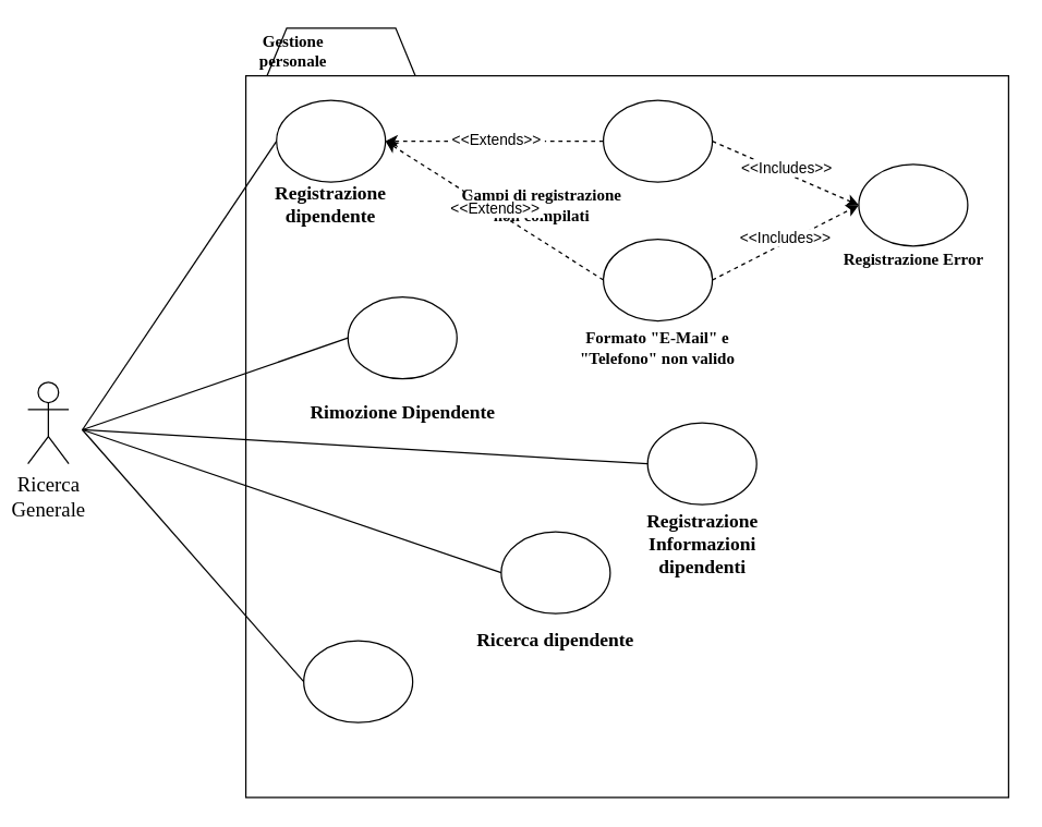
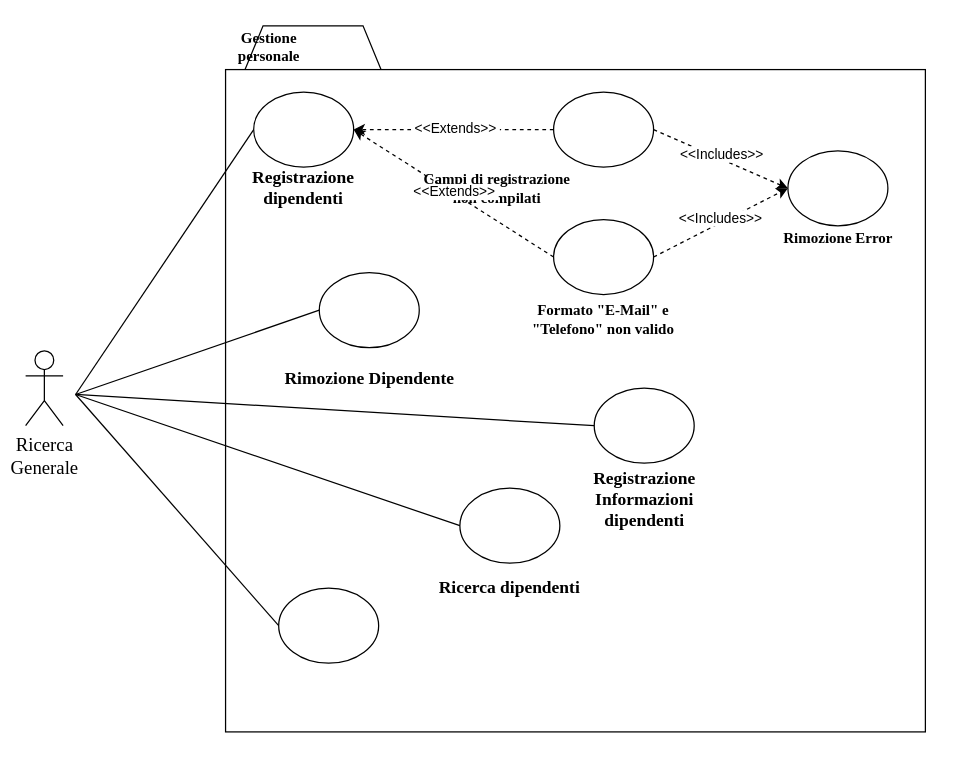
- <mxCell id="12" value="&lt;font face=&quot;Times New Roman&quot;&gt;&lt;span style=&quot;font-size: 14px&quot;&gt;&lt;b&gt;Registrazione&lt;br&gt;dipendente&lt;br&gt;&lt;/b&gt;&lt;/span&gt;&lt;/font&gt;" style="text;html=1;strokeColor=none;fillColor=none;align=center;verticalAlign=middle;whiteSpace=wrap;rounded=0;" parent="1" vertex="1"><mxGeometry x="170" y="140" width="145" height="20" as="geometry" /></mxCell>
+ <mxCell id="12" value="&lt;font face=&quot;Times New Roman&quot;&gt;&lt;span style=&quot;font-size: 14px&quot;&gt;&lt;b&gt;Registrazione&lt;br&gt;dipendenti&lt;br&gt;&lt;/b&gt;&lt;/span&gt;&lt;/font&gt;" style="text;html=1;strokeColor=none;fillColor=none;align=center;verticalAlign=middle;whiteSpace=wrap;rounded=0;" parent="1" vertex="1"><mxGeometry x="170" y="140" width="145" height="20" as="geometry" /></mxCell>
- <mxCell id="29" value="&lt;font face=&quot;Times New Roman&quot;&gt;&lt;b&gt;Registrazione Error&lt;/b&gt;&lt;/font&gt;" style="text;html=1;strokeColor=none;fillColor=none;align=center;verticalAlign=middle;whiteSpace=wrap;rounded=0;" parent="1" vertex="1"><mxGeometry x="597.5" y="180" width="145" height="20" as="geometry" /></mxCell>
+ <mxCell id="29" value="&lt;font face=&quot;Times New Roman&quot;&gt;&lt;b&gt;Rimozione Error&lt;/b&gt;&lt;/font&gt;" style="text;html=1;strokeColor=none;fillColor=none;align=center;verticalAlign=middle;whiteSpace=wrap;rounded=0;" parent="1" vertex="1"><mxGeometry x="597.5" y="180" width="145" height="20" as="geometry" /></mxCell>
- <mxCell id="4" value="&lt;div&gt;&lt;font face=&quot;Times New Roman&quot;&gt;&lt;span style=&quot;font-size: 14px&quot;&gt;&lt;b&gt;Ricerca dipendente&lt;/b&gt;&lt;/span&gt;&lt;/font&gt;&lt;/div&gt;" style="text;html=1;strokeColor=none;fillColor=none;align=center;verticalAlign=middle;whiteSpace=wrap;rounded=0;" parent="1" vertex="1"><mxGeometry x="335" y="460" width="145" height="20" as="geometry" /></mxCell>
+ <mxCell id="4" value="&lt;div&gt;&lt;font face=&quot;Times New Roman&quot;&gt;&lt;span style=&quot;font-size: 14px&quot;&gt;&lt;b&gt;Ricerca dipendenti&lt;/b&gt;&lt;/span&gt;&lt;/font&gt;&lt;/div&gt;" style="text;html=1;strokeColor=none;fillColor=none;align=center;verticalAlign=middle;whiteSpace=wrap;rounded=0;" parent="1" vertex="1"><mxGeometry x="335" y="460" width="145" height="20" as="geometry" /></mxCell>
